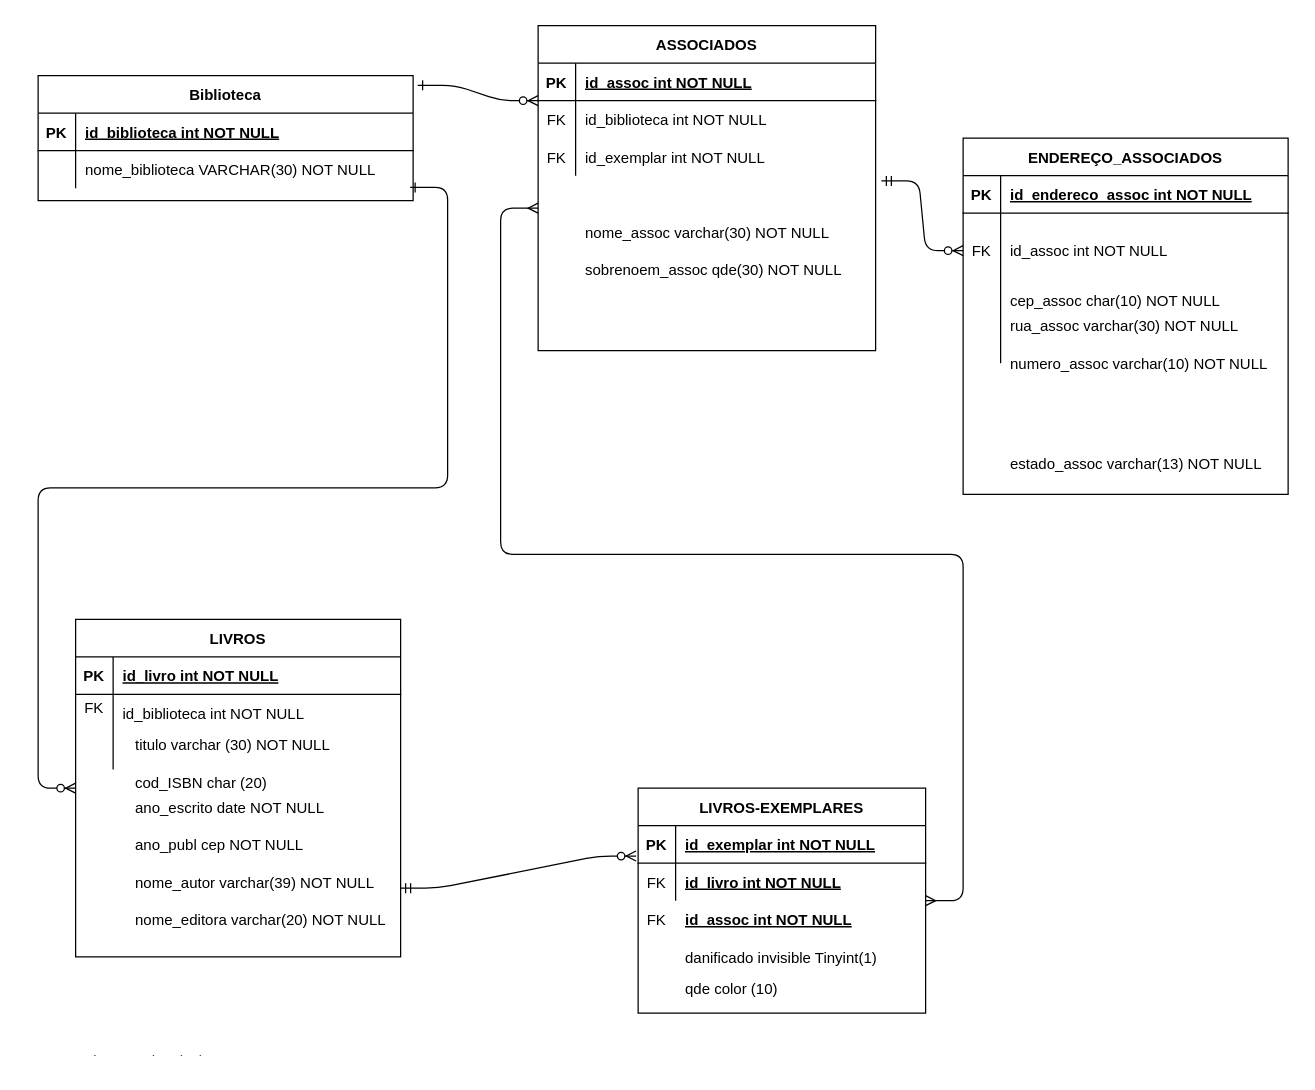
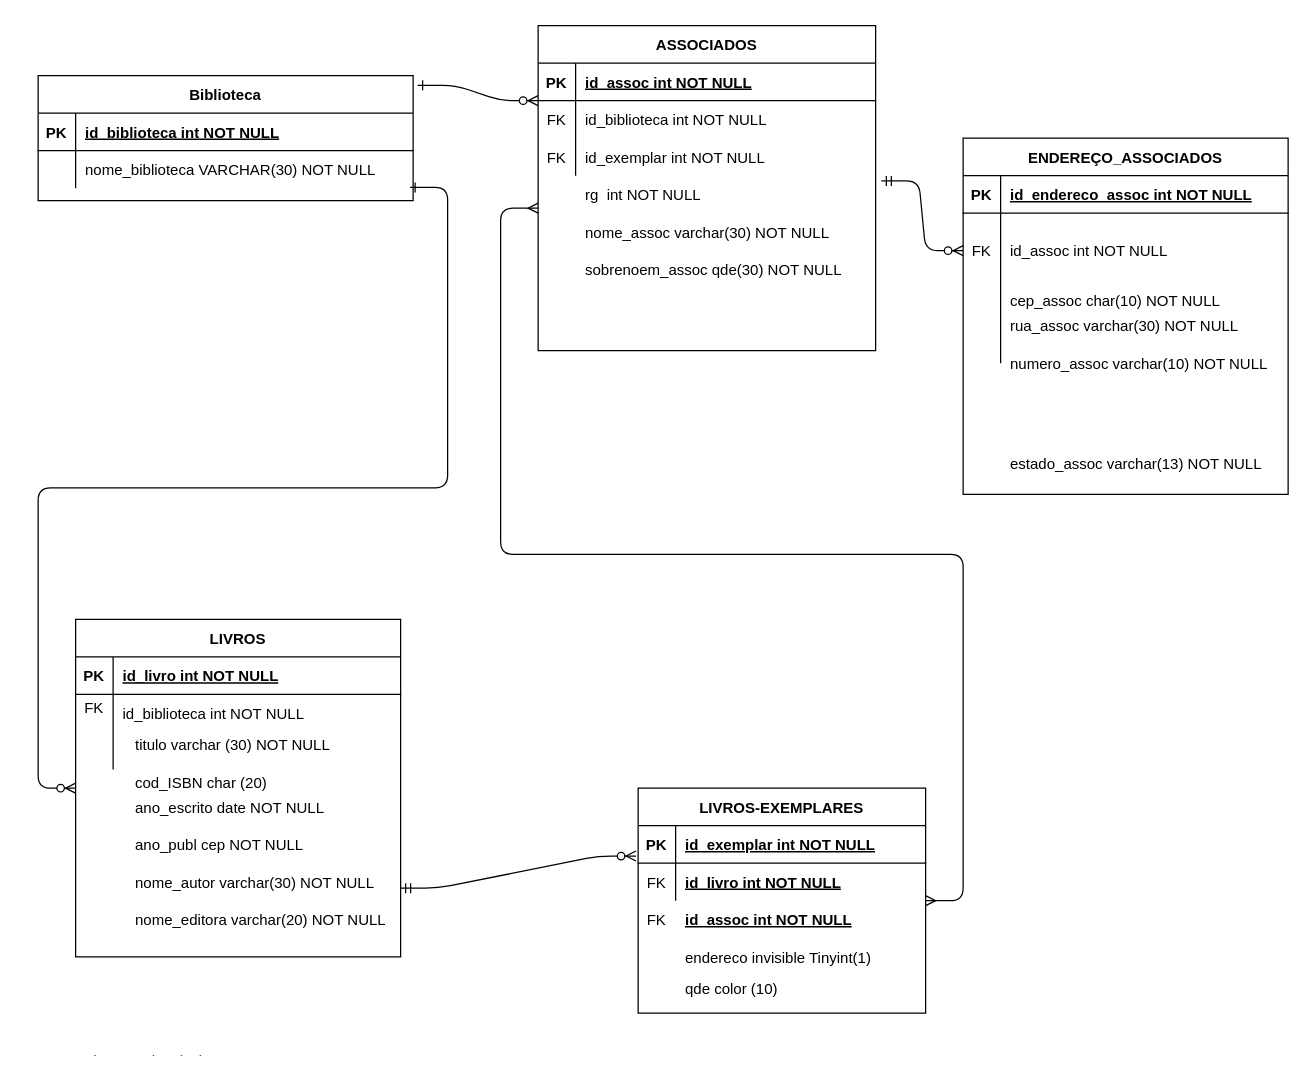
+ <mxCell id="78" value="rg  int NOT NULL" style="shape=partialRectangle;overflow=hidden;connectable=0;fillColor=none;top=0;left=0;bottom=0;right=0;align=left;spacingLeft=6;" vertex="1" parent="1"><mxGeometry x="460" y="140" width="240" height="30" as="geometry" /></mxCell>
- <mxCell id="52" value="nome_autor varchar(39) NOT NULL" style="shape=partialRectangle;overflow=hidden;connectable=0;fillColor=none;top=0;left=0;bottom=0;right=0;align=left;spacingLeft=6;" parent="50" vertex="1"><mxGeometry x="30" width="220" height="30" as="geometry" /></mxCell>
+ <mxCell id="52" value="nome_autor varchar(30) NOT NULL" style="shape=partialRectangle;overflow=hidden;connectable=0;fillColor=none;top=0;left=0;bottom=0;right=0;align=left;spacingLeft=6;" parent="50" vertex="1"><mxGeometry x="30" width="220" height="30" as="geometry" /></mxCell>
- <mxCell id="71" value="danificado invisible Tinyint(1)" style="shape=partialRectangle;overflow=hidden;connectable=0;fillColor=none;top=0;left=0;bottom=0;right=0;align=left;spacingLeft=6;" parent="1" vertex="1"><mxGeometry x="540" y="750" width="200" height="30" as="geometry" /></mxCell>
+ <mxCell id="71" value="endereco invisible Tinyint(1)" style="shape=partialRectangle;overflow=hidden;connectable=0;fillColor=none;top=0;left=0;bottom=0;right=0;align=left;spacingLeft=6;" parent="1" vertex="1"><mxGeometry x="540" y="750" width="200" height="30" as="geometry" /></mxCell>
